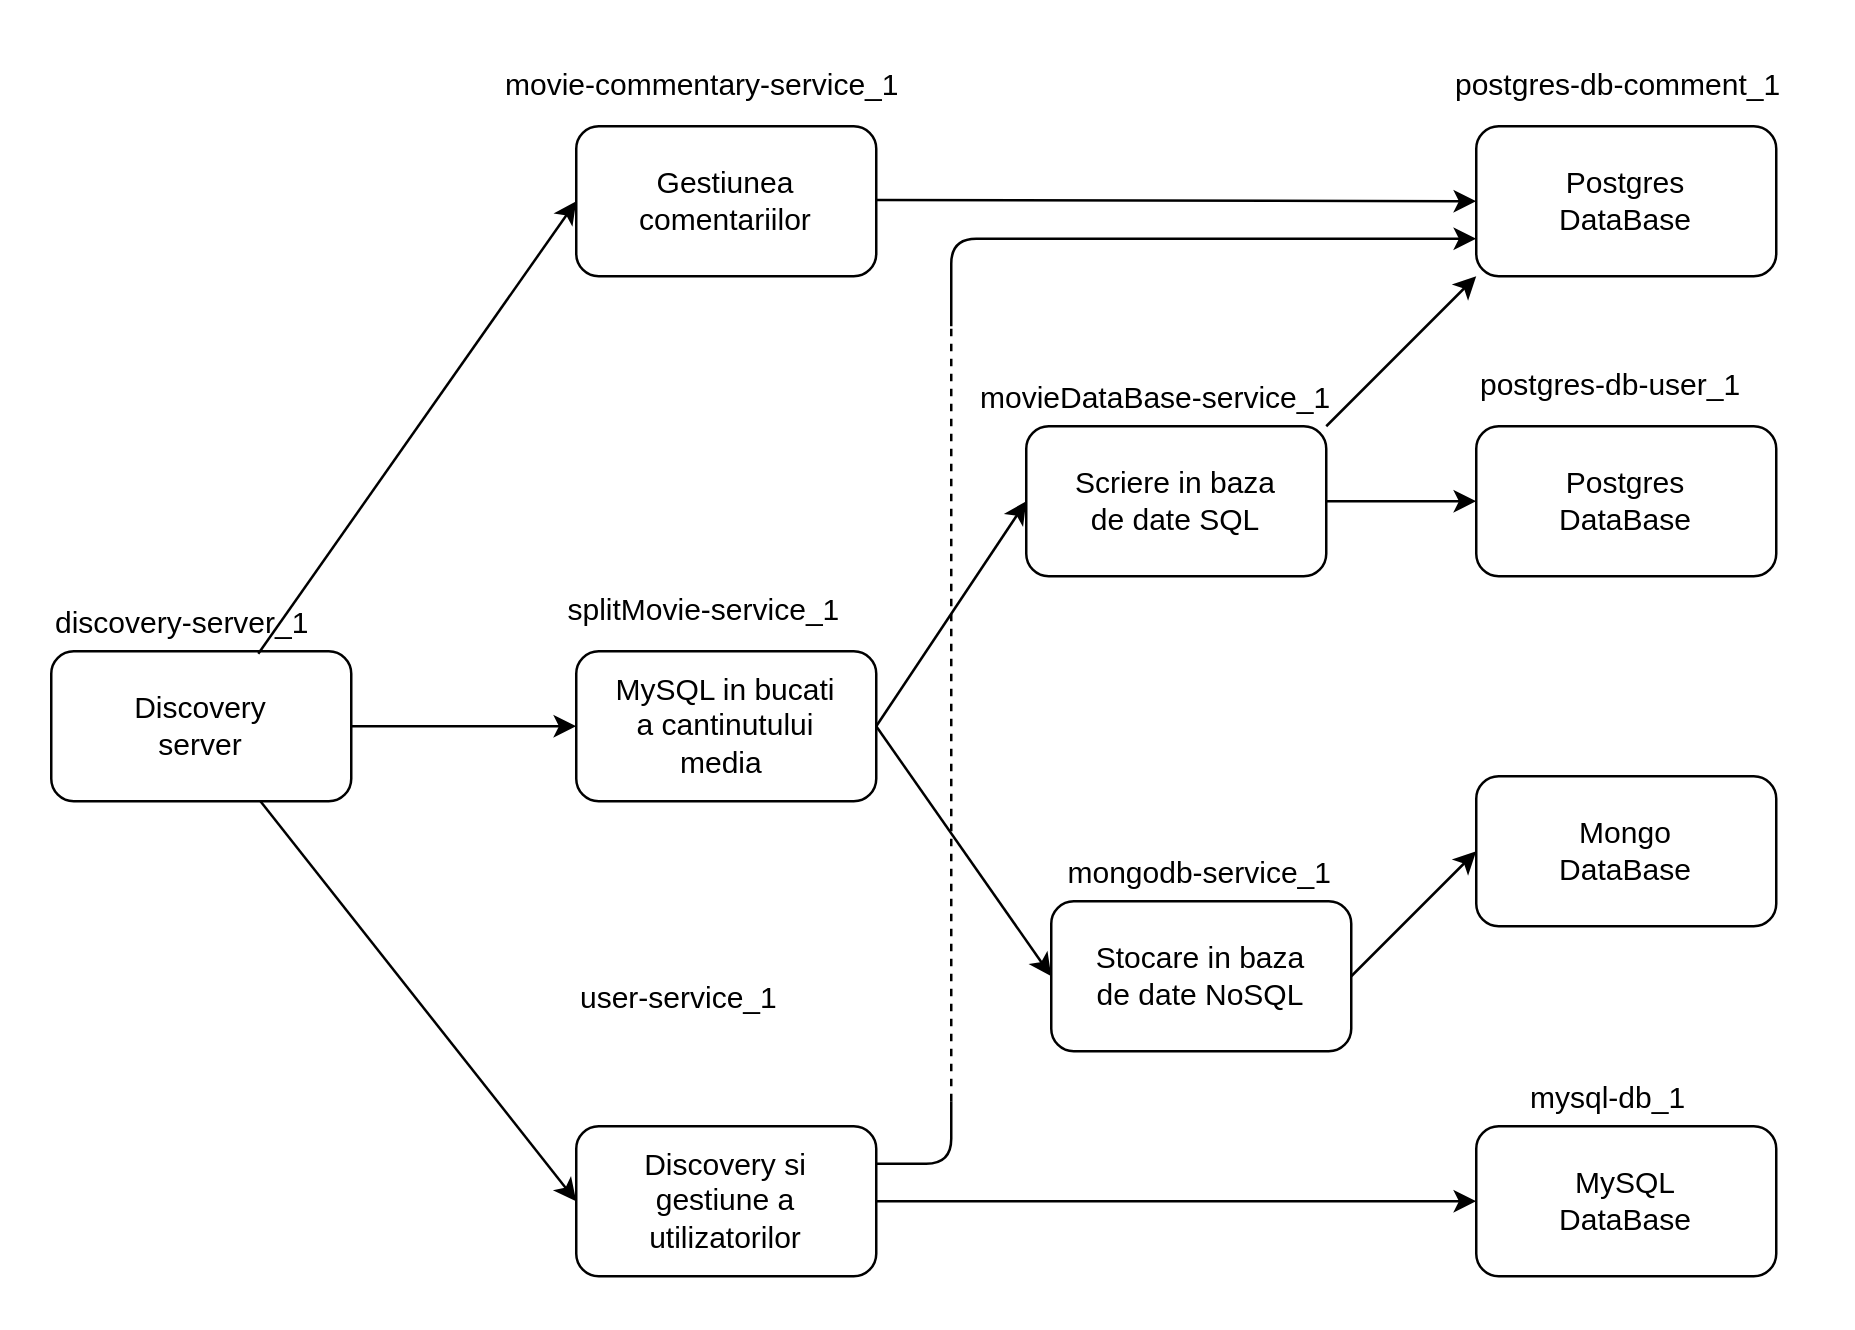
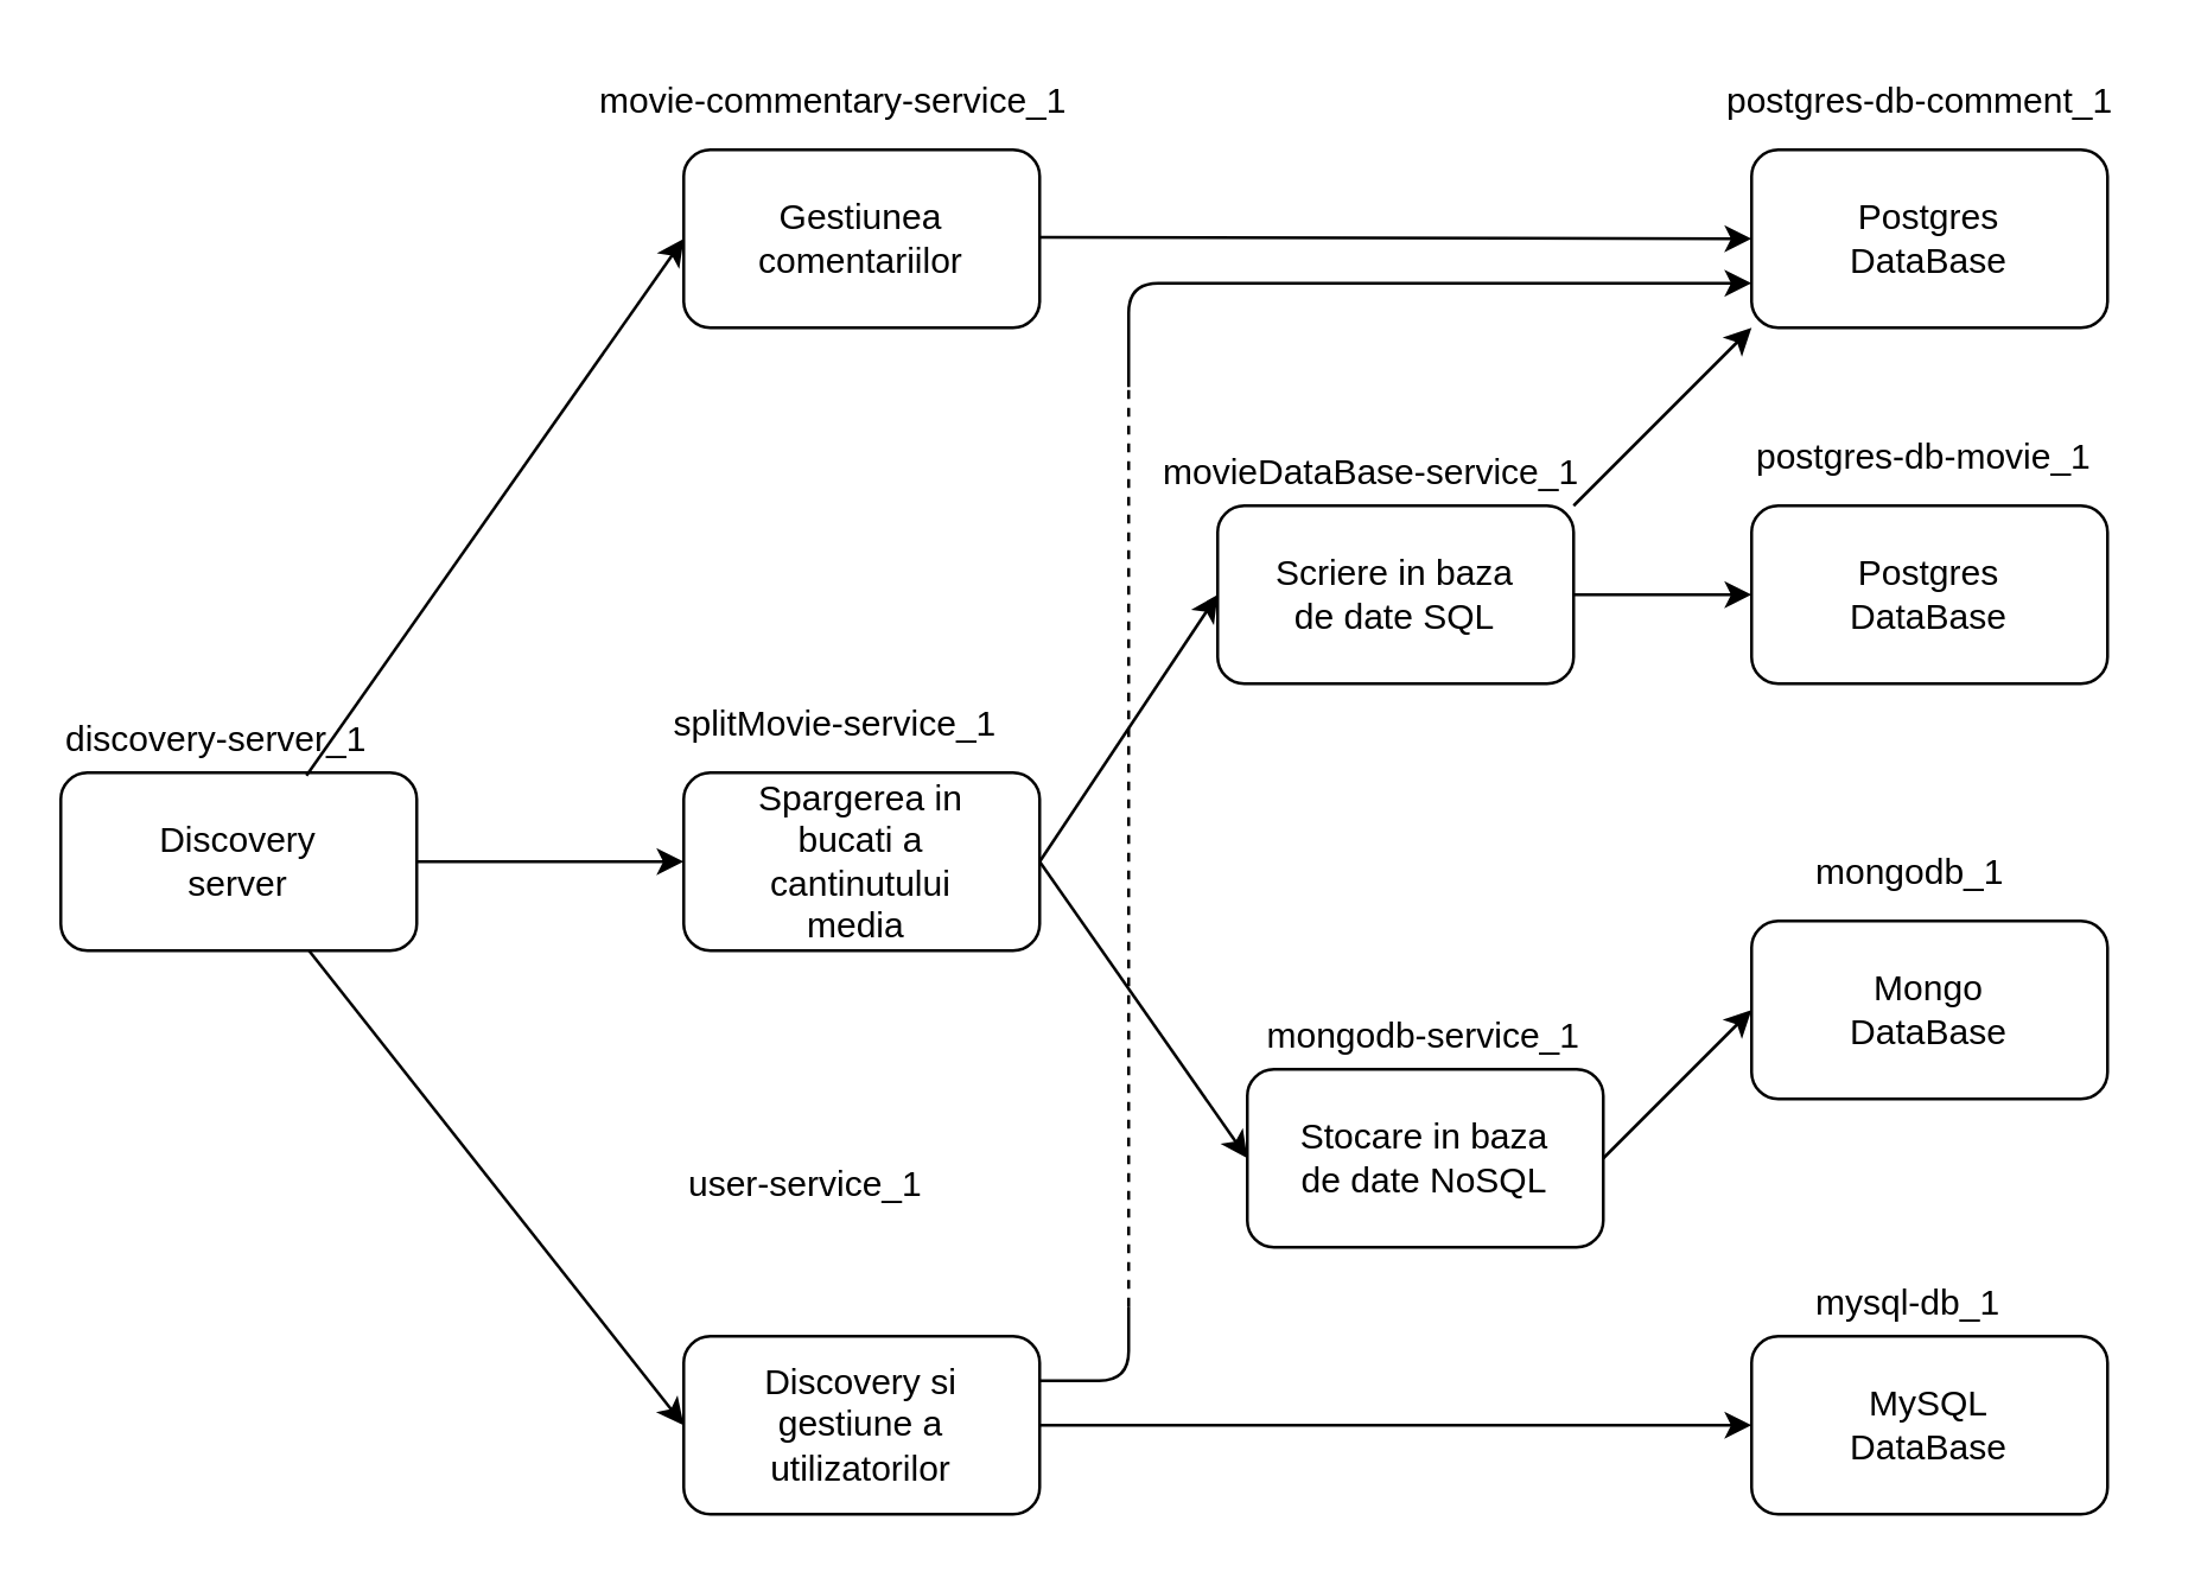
- <mxCell id="35" value="postgres-db-user_1" style="text;whiteSpace=wrap;html=1;" vertex="1" parent="1"><mxGeometry x="590" y="140" width="130" height="30" as="geometry" /></mxCell>
+ <mxCell id="35" value="postgres-db-movie_1" style="text;whiteSpace=wrap;html=1;" vertex="1" parent="1"><mxGeometry x="590" y="140" width="130" height="30" as="geometry" /></mxCell>
- <mxCell id="18" value="MySQL in bucati a cantinutului media&amp;nbsp;" style="text;html=1;strokeColor=none;fillColor=none;align=center;verticalAlign=middle;whiteSpace=wrap;rounded=0;" vertex="1" parent="1"><mxGeometry x="245" y="265" width="90" height="50" as="geometry" /></mxCell>
+ <mxCell id="18" value="Spargerea in bucati a cantinutului media&amp;nbsp;" style="text;html=1;strokeColor=none;fillColor=none;align=center;verticalAlign=middle;whiteSpace=wrap;rounded=0;" vertex="1" parent="1"><mxGeometry x="245" y="265" width="90" height="50" as="geometry" /></mxCell>
+ <mxCell id="38" value="mongodb_1" style="text;whiteSpace=wrap;html=1;" vertex="1" parent="1"><mxGeometry x="610" y="280" width="90" height="30" as="geometry" /></mxCell>
